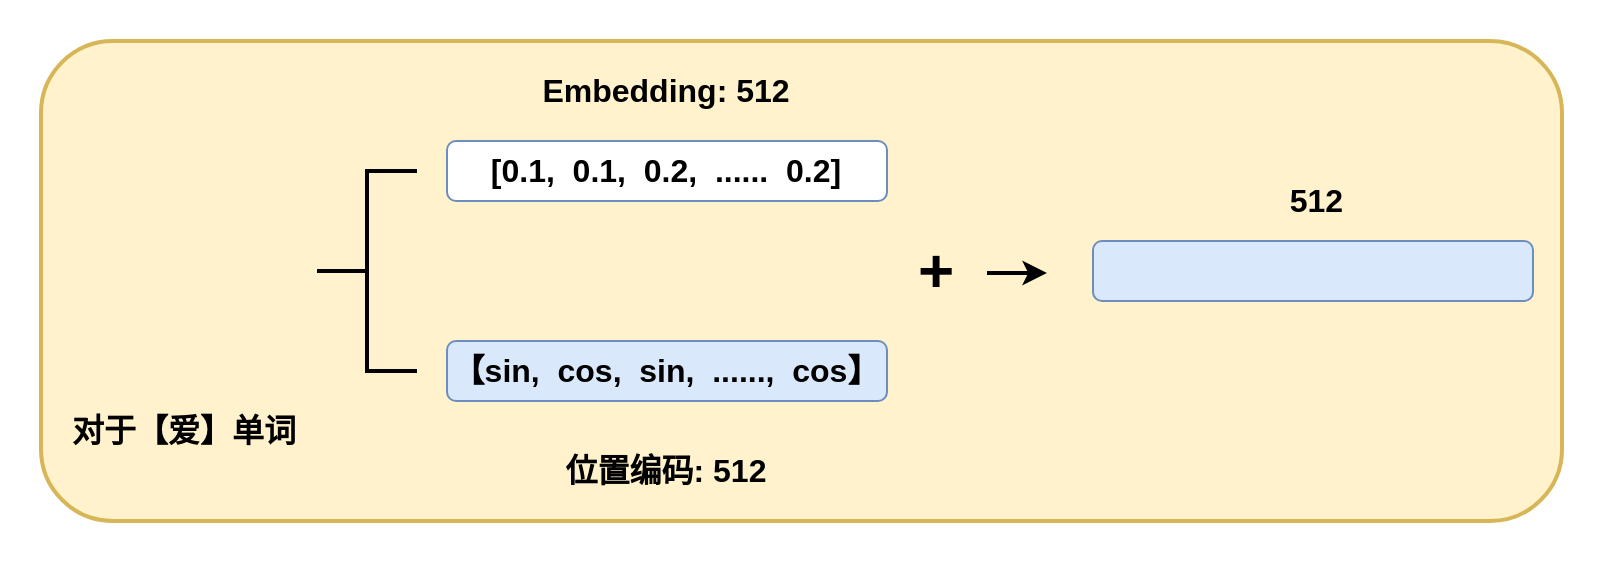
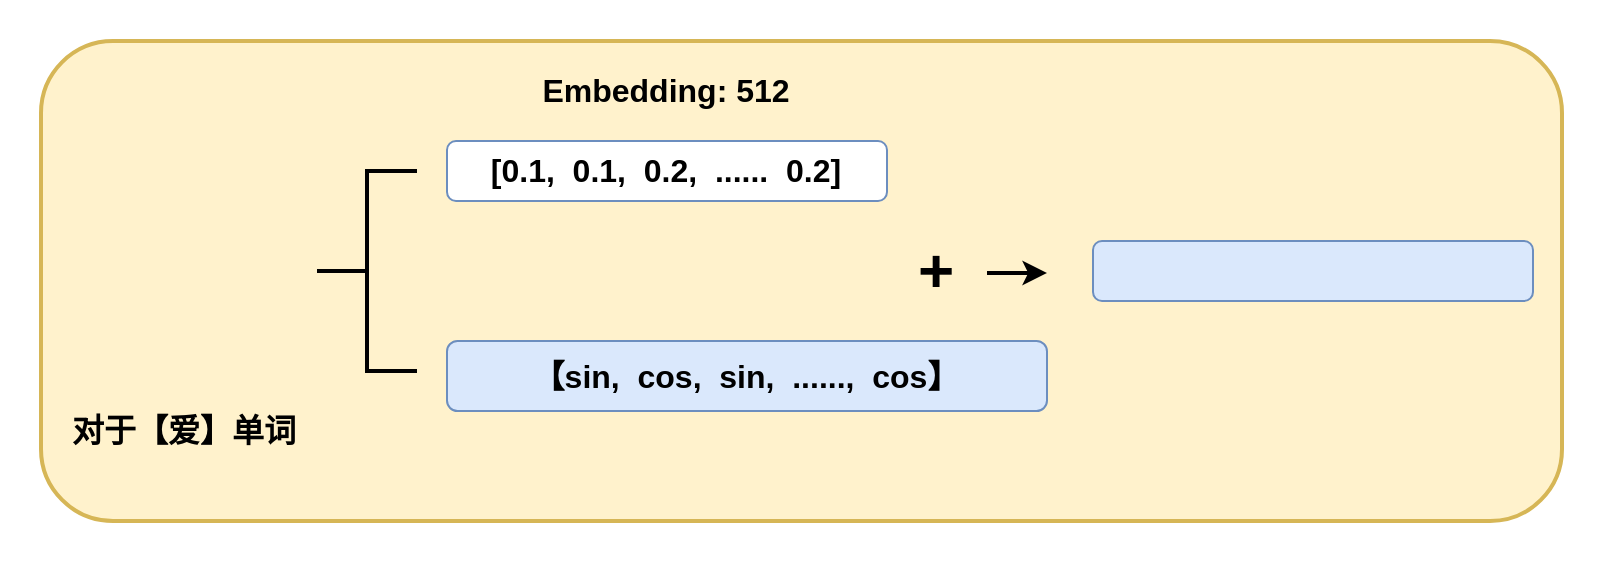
- <mxCell id="12" value="&lt;b&gt;&amp;nbsp;512&lt;/b&gt;" style="text;html=1;strokeColor=none;fillColor=none;align=center;verticalAlign=middle;whiteSpace=wrap;rounded=0;fontSize=16;" vertex="1" parent="1"><mxGeometry x="626" y="85" width="60" height="30" as="geometry" /></mxCell>
- <mxCell id="5" value="&lt;b&gt;【sin,&amp;nbsp; cos,&amp;nbsp; sin,&amp;nbsp; ......,&amp;nbsp; cos】&lt;/b&gt;" style="rounded=1;whiteSpace=wrap;html=1;fontSize=16;fillColor=#dae8fc;strokeColor=#6c8ebf;" vertex="1" parent="1"><mxGeometry x="223" y="170" width="220" height="30" as="geometry" /></mxCell>
+ <mxCell id="5" value="&lt;b&gt;【sin,&amp;nbsp; cos,&amp;nbsp; sin,&amp;nbsp; ......,&amp;nbsp; cos】&lt;/b&gt;" style="rounded=1;whiteSpace=wrap;html=1;fontSize=16;fillColor=#dae8fc;strokeColor=#6c8ebf;" vertex="1" parent="1"><mxGeometry x="223" y="170" width="300" height="35" as="geometry" /></mxCell>
- <mxCell id="8" value="&lt;b&gt;位置编码: 512&lt;/b&gt;" style="text;html=1;strokeColor=none;fillColor=none;align=center;verticalAlign=middle;whiteSpace=wrap;rounded=0;fontSize=16;" vertex="1" parent="1"><mxGeometry x="278" y="220" width="110" height="30" as="geometry" /></mxCell>
